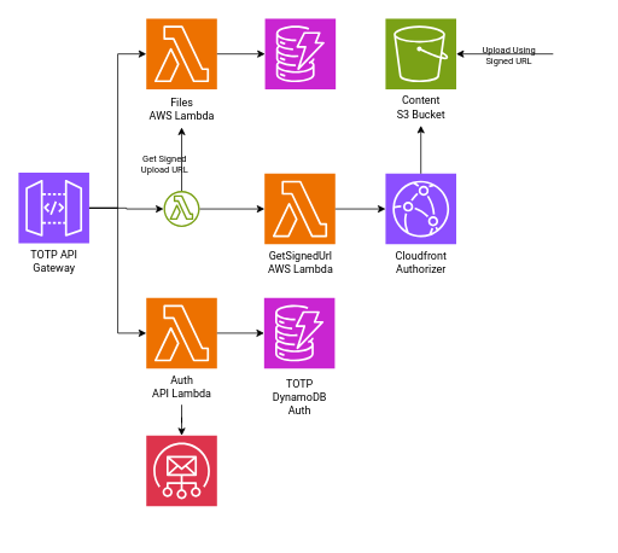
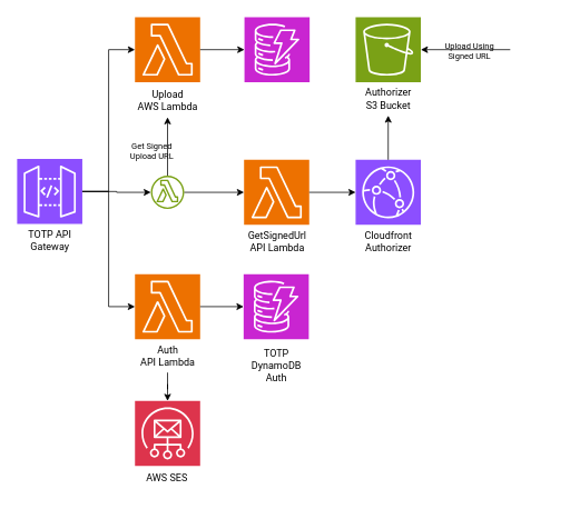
- <mxCell id="4" value="&lt;div&gt;Content&lt;/div&gt;&lt;div&gt;S3 Bucket&lt;/div&gt;" style="text;html=1;align=center;verticalAlign=middle;resizable=0;points=[];autosize=1;strokeColor=none;fillColor=none;fontFamily=Roboto;fontSource=https%3A%2F%2Ffonts.googleapis.com%2Fcss%3Ffamily%3DRoboto;" vertex="1" parent="2"><mxGeometry y="78" width="80" height="40" as="geometry" /></mxCell>
+ <mxCell id="4" value="&lt;div&gt;Authorizer&lt;/div&gt;&lt;div&gt;S3 Bucket&lt;/div&gt;" style="text;html=1;align=center;verticalAlign=middle;resizable=0;points=[];autosize=1;strokeColor=none;fillColor=none;fontFamily=Roboto;fontSource=https%3A%2F%2Ffonts.googleapis.com%2Fcss%3Ffamily%3DRoboto;" vertex="1" parent="2"><mxGeometry y="78" width="80" height="40" as="geometry" /></mxCell>
- <mxCell id="16" value="Files&lt;br&gt;AWS Lambda" style="text;html=1;align=center;verticalAlign=middle;resizable=0;points=[];autosize=1;strokeColor=none;fillColor=none;fontFamily=Roboto;fontSource=https%3A%2F%2Ffonts.googleapis.com%2Fcss%3Ffamily%3DRoboto;" vertex="1" parent="14"><mxGeometry y="80" width="100" height="40" as="geometry" /></mxCell>
+ <mxCell id="16" value="Upload&lt;br&gt;AWS Lambda" style="text;html=1;align=center;verticalAlign=middle;resizable=0;points=[];autosize=1;strokeColor=none;fillColor=none;fontFamily=Roboto;fontSource=https%3A%2F%2Ffonts.googleapis.com%2Fcss%3Ffamily%3DRoboto;" vertex="1" parent="14"><mxGeometry y="80" width="100" height="40" as="geometry" /></mxCell>
- <mxCell id="25" value="GetSignedUrl&lt;br&gt;AWS Lambda" style="text;html=1;align=center;verticalAlign=middle;resizable=0;points=[];autosize=1;strokeColor=none;fillColor=none;fontFamily=Roboto;fontSource=https%3A%2F%2Ffonts.googleapis.com%2Fcss%3Ffamily%3DRoboto;" vertex="1" parent="23"><mxGeometry x="-5" y="78" width="100" height="40" as="geometry" /></mxCell>
+ <mxCell id="25" value="GetSignedUrl&lt;br&gt;API Lambda" style="text;html=1;align=center;verticalAlign=middle;resizable=0;points=[];autosize=1;strokeColor=none;fillColor=none;fontFamily=Roboto;fontSource=https%3A%2F%2Ffonts.googleapis.com%2Fcss%3Ffamily%3DRoboto;" vertex="1" parent="23"><mxGeometry x="-5" y="78" width="100" height="40" as="geometry" /></mxCell>
+ <mxCell id="22" value="AWS SES" style="text;html=1;align=center;verticalAlign=middle;resizable=0;points=[];autosize=1;strokeColor=none;fillColor=none;fontFamily=Roboto;fontSource=https%3A%2F%2Ffonts.googleapis.com%2Fcss%3Ffamily%3DRoboto;" vertex="1" parent="20"><mxGeometry x="3" y="78" width="70" height="30" as="geometry" /></mxCell>
